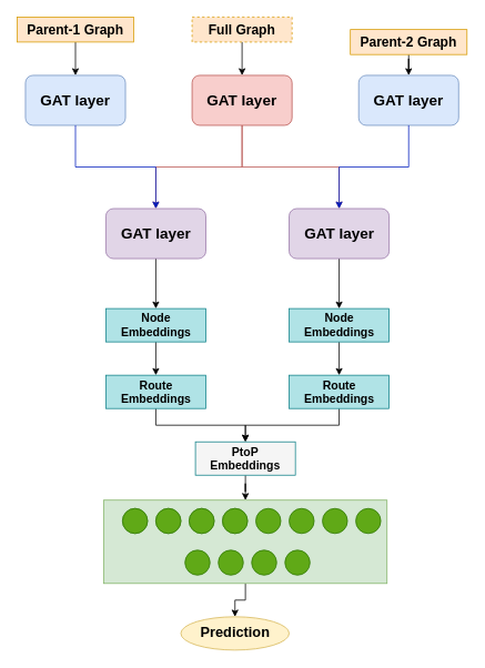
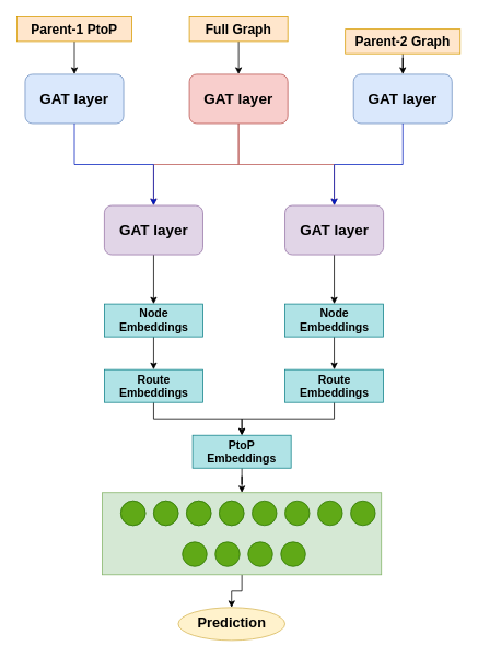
- <mxCell id="5" value="&lt;b&gt;&lt;font style=&quot;font-size: 16px;&quot;&gt;Parent-1 Graph&lt;/font&gt;&lt;/b&gt;" style="rounded=0;whiteSpace=wrap;html=1;fillColor=#ffe6cc;strokeColor=#d79b00;" parent="1" vertex="1"><mxGeometry x="20" y="20" width="140" height="30" as="geometry" /></mxCell>
+ <mxCell id="5" value="&lt;b&gt;&lt;font style=&quot;font-size: 16px;&quot;&gt;Parent-1 PtoP&lt;/font&gt;&lt;/b&gt;" style="rounded=0;whiteSpace=wrap;html=1;fillColor=#ffe6cc;strokeColor=#d79b00;" parent="1" vertex="1"><mxGeometry x="20" y="20" width="140" height="30" as="geometry" /></mxCell>
- <mxCell id="8" value="&lt;span style=&quot;font-size: 16px;&quot;&gt;&lt;b&gt;Full Graph&lt;/b&gt;&lt;/span&gt;" style="rounded=0;whiteSpace=wrap;html=1;fillColor=#ffe6cc;strokeColor=#d79b00;dashed=1;" parent="1" vertex="1"><mxGeometry x="230" y="20" width="120" height="30" as="geometry" /></mxCell>
+ <mxCell id="8" value="&lt;span style=&quot;font-size: 16px;&quot;&gt;&lt;b&gt;Full Graph&lt;/b&gt;&lt;/span&gt;" style="rounded=0;whiteSpace=wrap;html=1;fillColor=#ffe6cc;strokeColor=#d79b00;" parent="1" vertex="1"><mxGeometry x="230" y="20" width="120" height="30" as="geometry" /></mxCell>
- <mxCell id="20" value="&lt;b&gt;&lt;font style=&quot;font-size: 14px;&quot;&gt;PtoP Embeddings&lt;/font&gt;&lt;/b&gt;" style="rounded=0;whiteSpace=wrap;html=1;fillColor=#f5f5f5;strokeColor=#0e8088;" parent="1" vertex="1"><mxGeometry x="234" y="530" width="120" height="40" as="geometry" /></mxCell>
+ <mxCell id="20" value="&lt;b&gt;&lt;font style=&quot;font-size: 14px;&quot;&gt;PtoP Embeddings&lt;/font&gt;&lt;/b&gt;" style="rounded=0;whiteSpace=wrap;html=1;fillColor=#b0e3e6;strokeColor=#0e8088;" parent="1" vertex="1"><mxGeometry x="234" y="530" width="120" height="40" as="geometry" /></mxCell>
